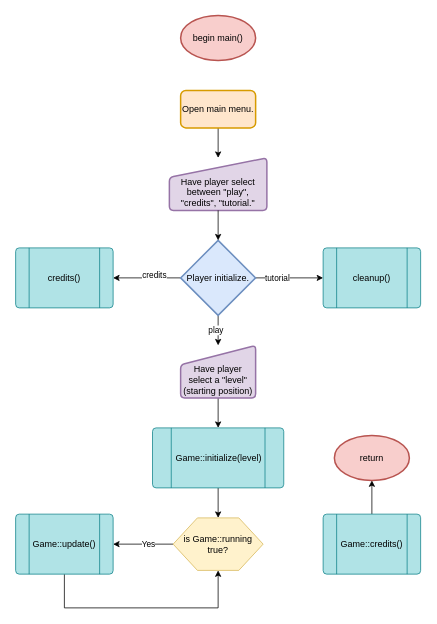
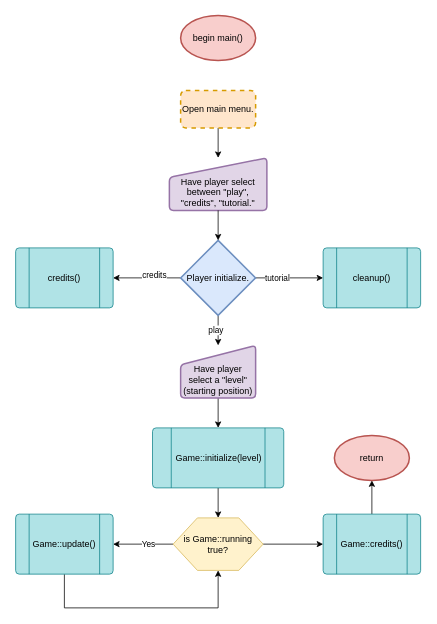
- <mxCell id="5" value="Open main menu." style="rounded=1;whiteSpace=wrap;html=1;absoluteArcSize=1;arcSize=14;strokeWidth=2;fillColor=#ffe6cc;strokeColor=#d79b00;" vertex="1" parent="1"><mxGeometry x="240" y="120" width="100" height="50" as="geometry" /></mxCell>
+ <mxCell id="5" value="Open main menu." style="rounded=1;whiteSpace=wrap;html=1;absoluteArcSize=1;arcSize=14;strokeWidth=2;fillColor=#ffe6cc;strokeColor=#d79b00;dashed=1;" vertex="1" parent="1"><mxGeometry x="240" y="120" width="100" height="50" as="geometry" /></mxCell>
+ <mxCell id="24" value="" style="edgeStyle=orthogonalEdgeStyle;rounded=0;orthogonalLoop=1;jettySize=auto;html=1;" edge="1" parent="1" source="25" target="27"><mxGeometry relative="1" as="geometry" /></mxCell>
